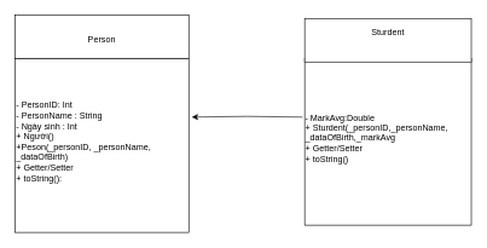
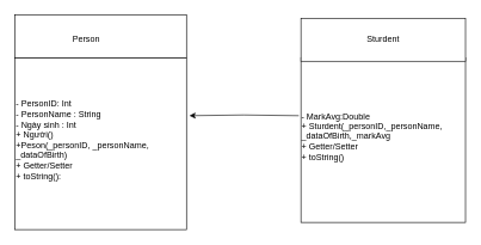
- <mxCell id="8" value="&lt;font style=&quot;vertical-align: inherit;&quot;&gt;&lt;font style=&quot;vertical-align: inherit;&quot;&gt;Sturdent&lt;/font&gt;&lt;/font&gt;" style="text;html=1;align=center;verticalAlign=middle;whiteSpace=wrap;rounded=0;" vertex="1" parent="1"><mxGeometry x="425" y="30" width="220" height="30" as="geometry" /></mxCell>
+ <mxCell id="8" value="&lt;font style=&quot;vertical-align: inherit;&quot;&gt;&lt;font style=&quot;vertical-align: inherit;&quot;&gt;Sturdent&lt;/font&gt;&lt;/font&gt;" style="text;html=1;align=center;verticalAlign=middle;whiteSpace=wrap;rounded=0;" vertex="1" parent="1"><mxGeometry x="425" y="40" width="220" height="30" as="geometry" /></mxCell>
- <mxCell id="4" value="&lt;font style=&quot;vertical-align: inherit;&quot;&gt;&lt;font style=&quot;vertical-align: inherit;&quot;&gt;Person&lt;/font&gt;&lt;/font&gt;" style="text;html=1;align=center;verticalAlign=middle;whiteSpace=wrap;rounded=0;" vertex="1" parent="1"><mxGeometry x="50" y="40" width="180" height="30" as="geometry" /></mxCell>
+ <mxCell id="4" value="&lt;font style=&quot;vertical-align: inherit;&quot;&gt;&lt;font style=&quot;vertical-align: inherit;&quot;&gt;Person&lt;/font&gt;&lt;/font&gt;" style="text;html=1;align=center;verticalAlign=middle;whiteSpace=wrap;rounded=0;" vertex="1" parent="1"><mxGeometry x="30" y="40" width="180" height="30" as="geometry" /></mxCell>
